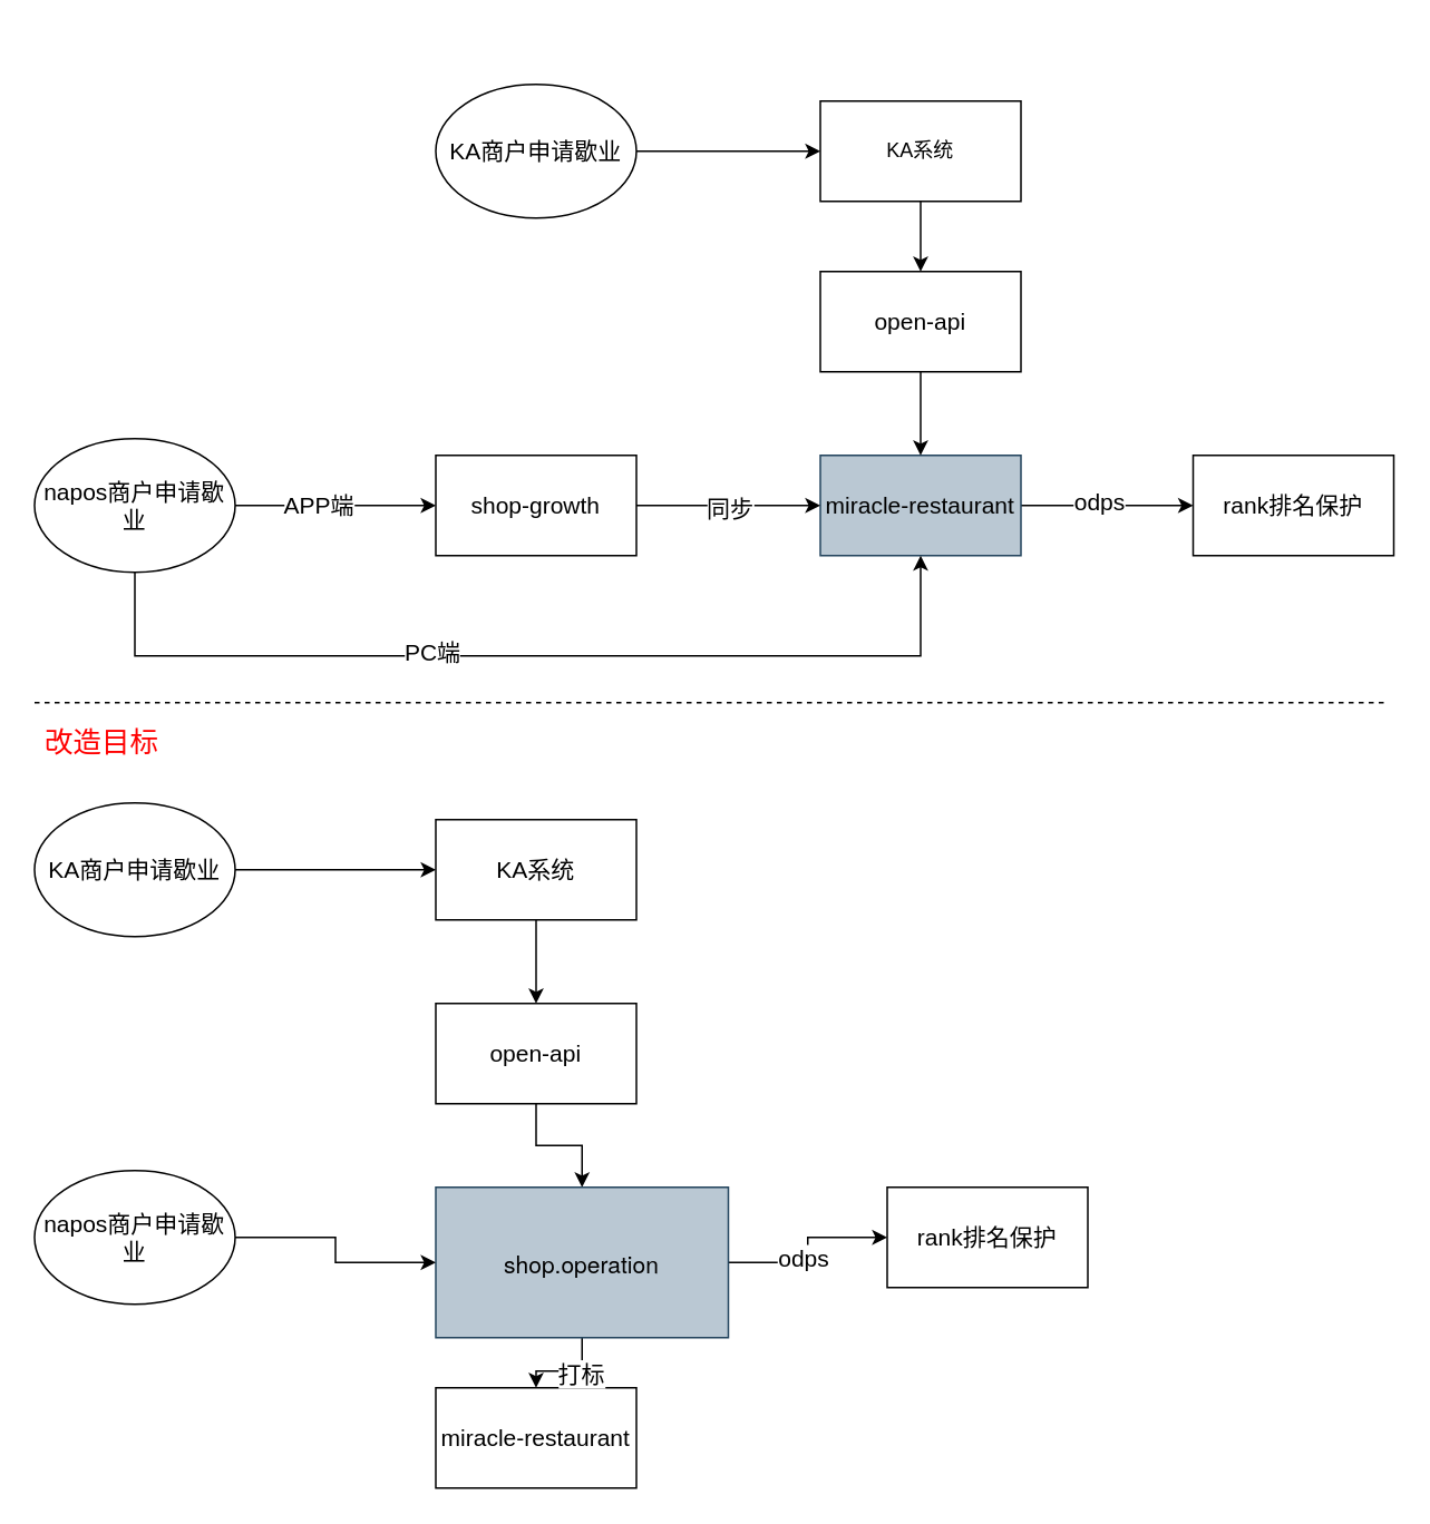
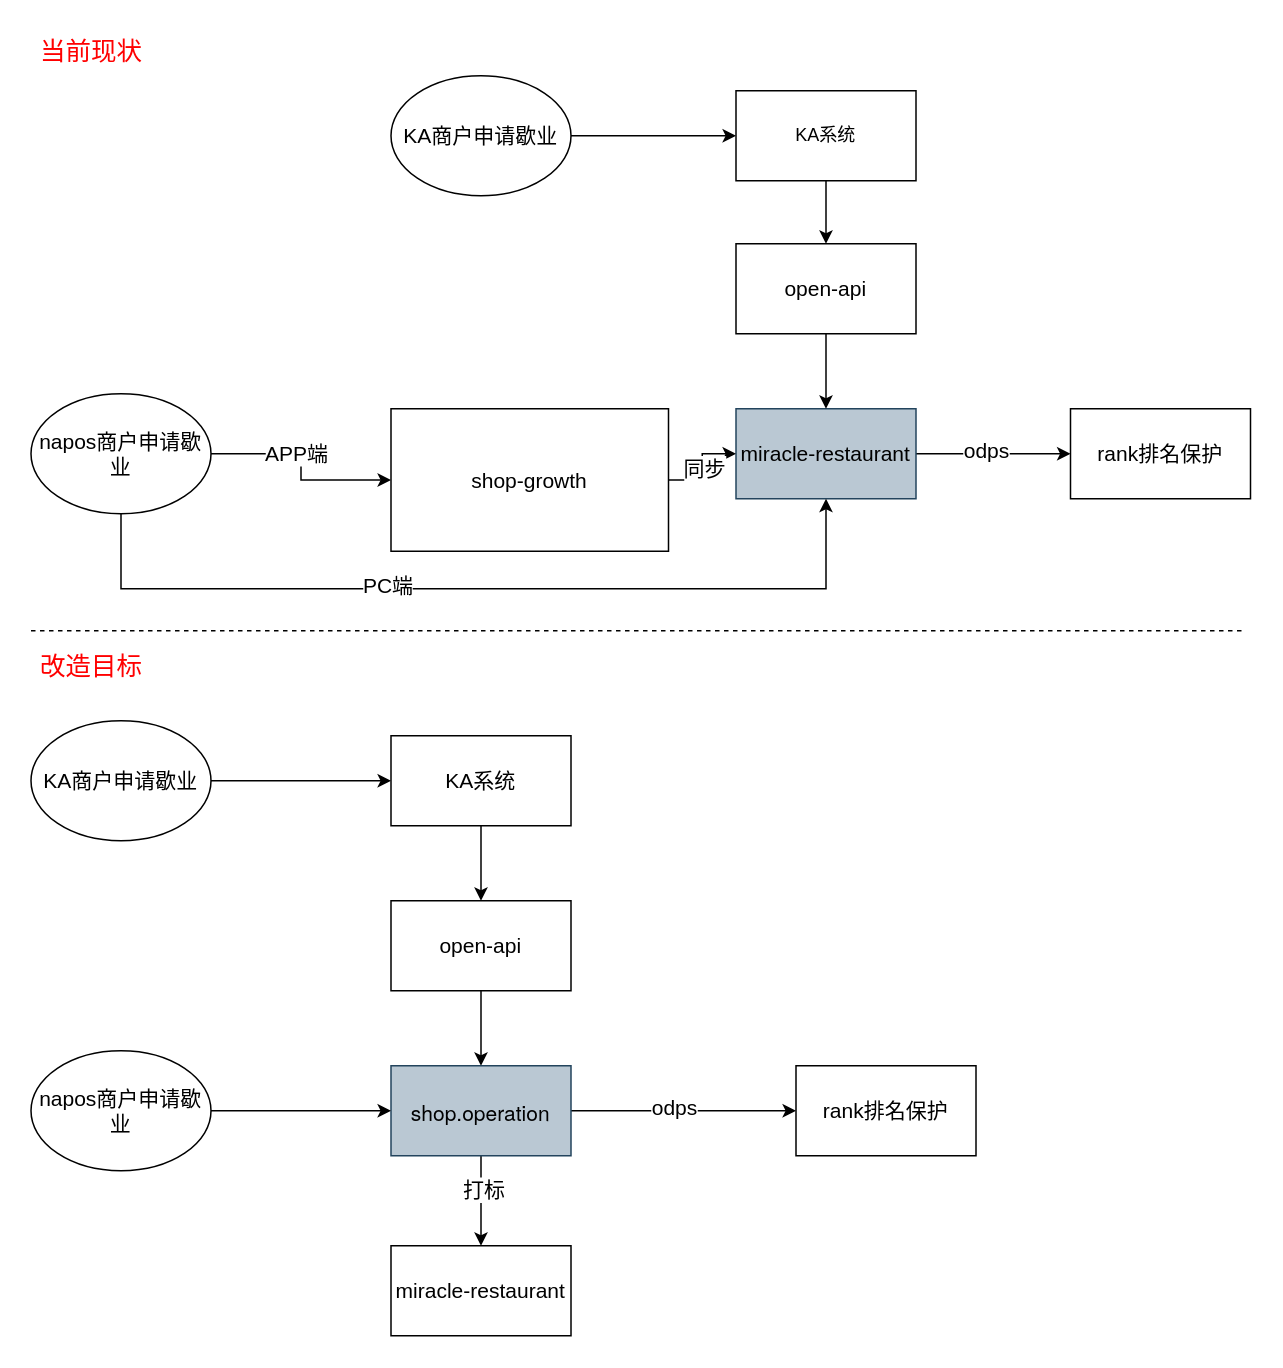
+ <mxCell id="20" value="当前现状" style="text;html=1;align=center;verticalAlign=middle;resizable=0;points=[];autosize=1;fontSize=17;labelBackgroundColor=none;labelBorderColor=none;fontColor=#FF0000;" vertex="1" parent="1"><mxGeometry x="20" width="80" height="30" as="geometry" y="20" /></mxCell>
- <mxCell id="11" value="shop-growth" style="rounded=0;whiteSpace=wrap;html=1;fontSize=14;" vertex="1" parent="1"><mxGeometry x="260" y="272" width="120" height="60" as="geometry" /></mxCell>
+ <mxCell id="11" value="shop-growth" style="rounded=0;whiteSpace=wrap;html=1;fontSize=14;" vertex="1" parent="1"><mxGeometry x="260" y="272" width="185" height="95" as="geometry" /></mxCell>
- <mxCell id="31" value="&lt;p class=&quot;p1&quot; style=&quot;margin: 0px ; font-stretch: normal ; line-height: normal ; font-family: &amp;#34;helvetica neue&amp;#34;&quot;&gt;&lt;font style=&quot;font-size: 14px&quot;&gt;shop.operation&lt;/font&gt;&lt;/p&gt;" style="rounded=0;whiteSpace=wrap;html=1;fontSize=14;fillColor=#bac8d3;strokeColor=#23445d;" vertex="1" parent="1"><mxGeometry x="260" y="710" width="175" height="90" as="geometry" /></mxCell>
+ <mxCell id="31" value="&lt;p class=&quot;p1&quot; style=&quot;margin: 0px ; font-stretch: normal ; line-height: normal ; font-family: &amp;#34;helvetica neue&amp;#34;&quot;&gt;&lt;font style=&quot;font-size: 14px&quot;&gt;shop.operation&lt;/font&gt;&lt;/p&gt;" style="rounded=0;whiteSpace=wrap;html=1;fontSize=14;fillColor=#bac8d3;strokeColor=#23445d;" vertex="1" parent="1"><mxGeometry x="260" y="710" width="120" height="60" as="geometry" /></mxCell>
